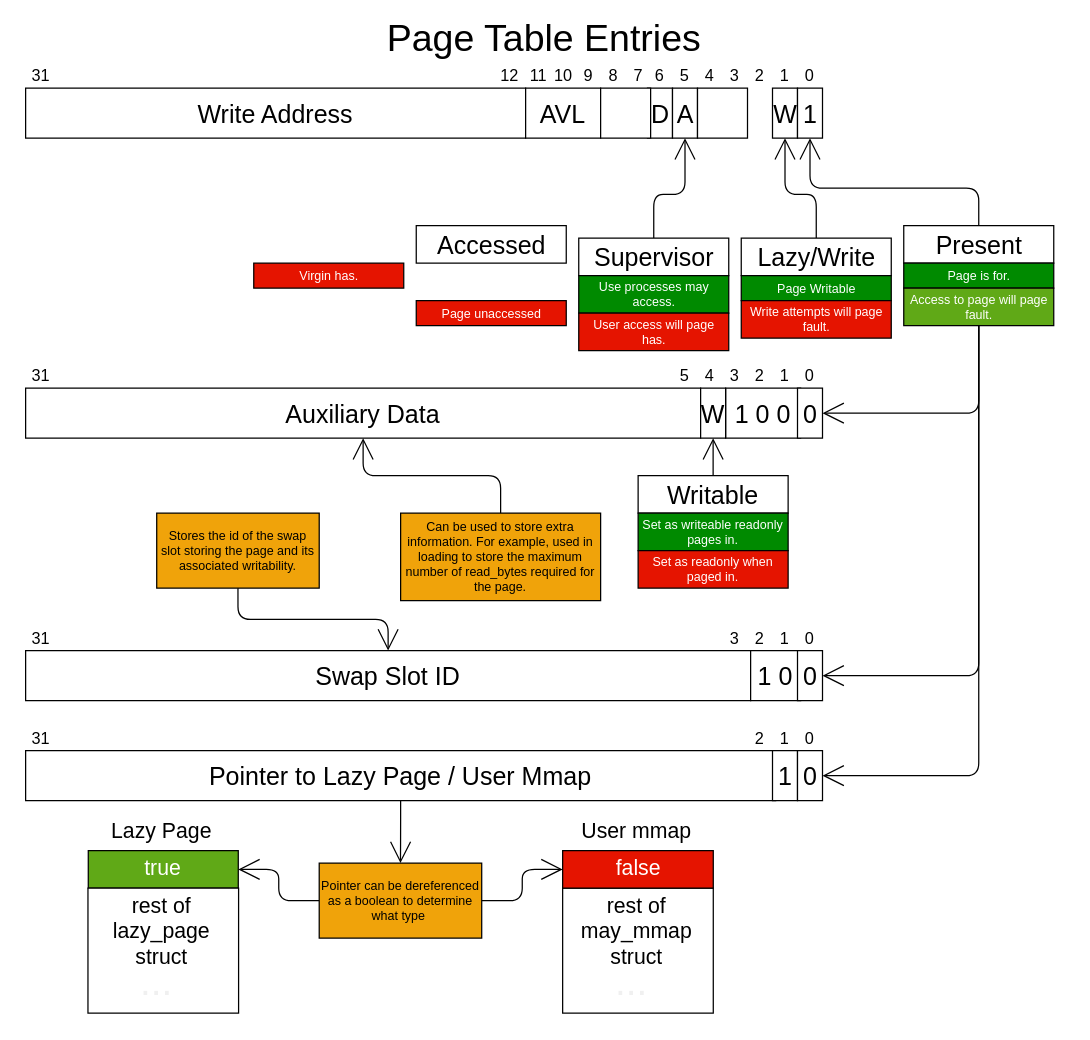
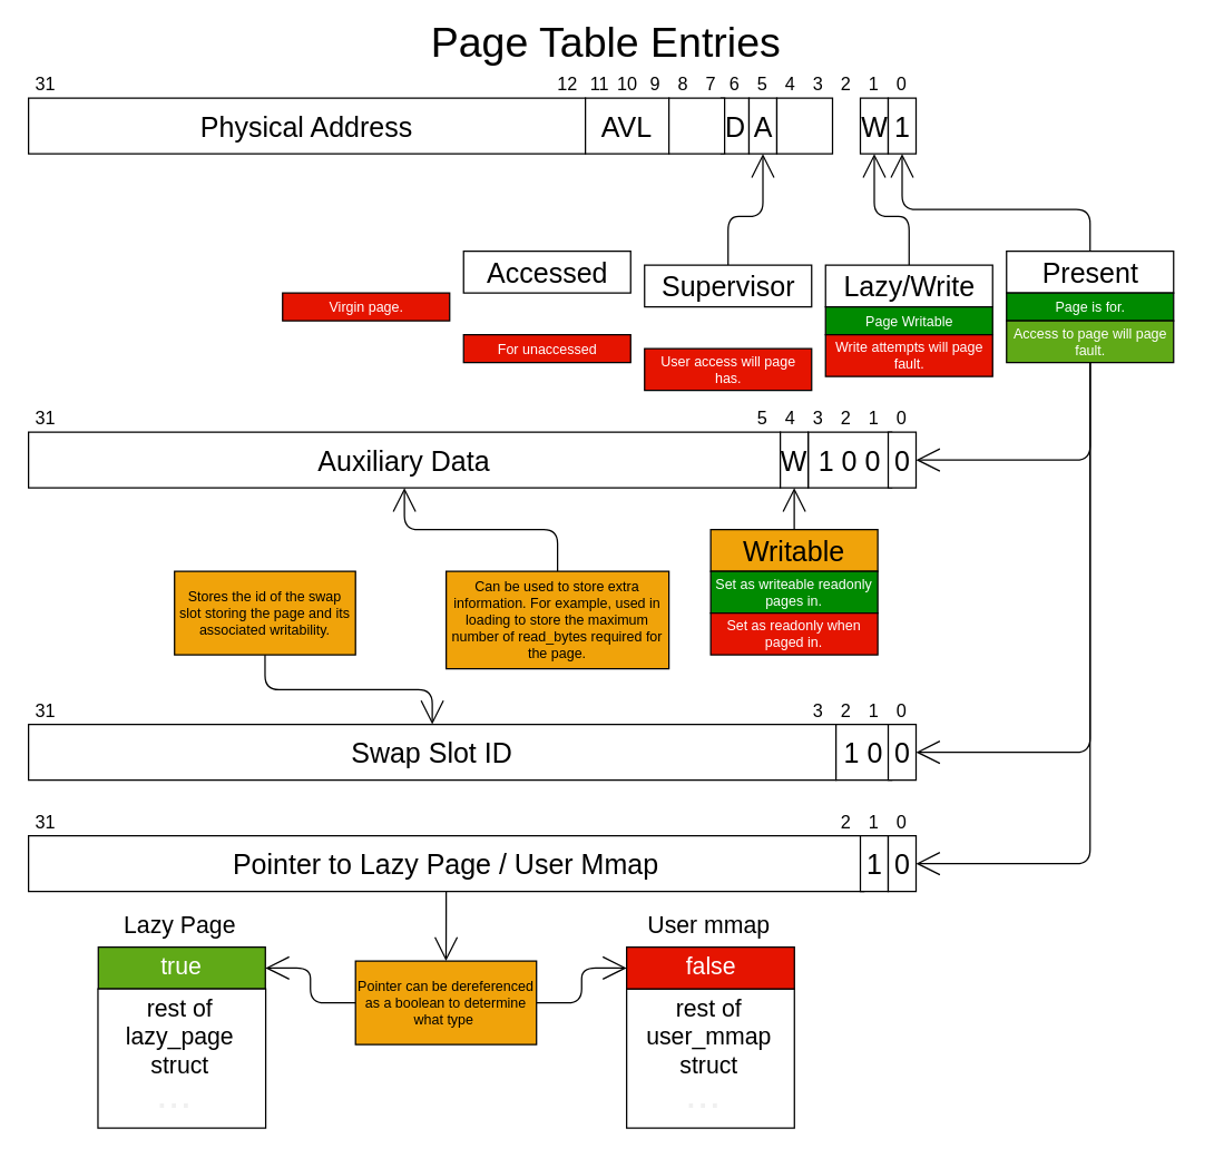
- <mxCell id="2" value="Write Address" style="rounded=0;whiteSpace=wrap;html=1;fontSize=20;align=center;" parent="1" vertex="1"><mxGeometry x="20" y="70" width="400" height="40" as="geometry" /></mxCell>
+ <mxCell id="2" value="Physical Address" style="rounded=0;whiteSpace=wrap;html=1;fontSize=20;align=center;" parent="1" vertex="1"><mxGeometry x="20" y="70" width="400" height="40" as="geometry" /></mxCell>
- <mxCell id="23" value="Virgin has." style="rounded=0;whiteSpace=wrap;html=1;fontSize=10;align=center;fillColor=#e51400;fontColor=#ffffff;" parent="22" vertex="1"><mxGeometry y="50" width="120" height="20" as="geometry" /></mxCell>
+ <mxCell id="23" value="Virgin page." style="rounded=0;whiteSpace=wrap;html=1;fontSize=10;align=center;fillColor=#e51400;fontColor=#ffffff;" parent="22" vertex="1"><mxGeometry y="50" width="120" height="20" as="geometry" /></mxCell>
- <mxCell id="26" value="Use processes may access." style="rounded=0;whiteSpace=wrap;html=1;fontSize=10;align=center;fillColor=#008a00;fontColor=#ffffff;" parent="24" vertex="1"><mxGeometry y="30" width="120" height="30" as="geometry" /></mxCell>
- <mxCell id="13" value="Page unaccessed" style="rounded=0;whiteSpace=wrap;html=1;fontSize=10;align=center;fillColor=#e51400;fontColor=#ffffff;" parent="11" vertex="1"><mxGeometry y="60" width="120" height="20" as="geometry" /></mxCell>
+ <mxCell id="13" value="For unaccessed" style="rounded=0;whiteSpace=wrap;html=1;fontSize=10;align=center;fillColor=#e51400;fontColor=#ffffff;" parent="11" vertex="1"><mxGeometry y="60" width="120" height="20" as="geometry" /></mxCell>
- <mxCell id="77" value="Writable" style="rounded=0;whiteSpace=wrap;html=1;fontSize=20;align=center;" parent="76" vertex="1"><mxGeometry width="120" height="30" as="geometry" /></mxCell>
+ <mxCell id="77" value="Writable" style="rounded=0;whiteSpace=wrap;html=1;fontSize=20;align=center;fillColor=#f0a30a;" parent="76" vertex="1"><mxGeometry width="120" height="30" as="geometry" /></mxCell>
- <mxCell id="92" value="rest of may_mmap struct" style="text;html=1;strokeColor=none;fillColor=none;align=center;verticalAlign=middle;whiteSpace=wrap;rounded=0;fontSize=17;" parent="1" vertex="1"><mxGeometry x="449.62" y="730" width="118" height="30" as="geometry" /></mxCell>
+ <mxCell id="92" value="rest of user_mmap struct" style="text;html=1;strokeColor=none;fillColor=none;align=center;verticalAlign=middle;whiteSpace=wrap;rounded=0;fontSize=17;" parent="1" vertex="1"><mxGeometry x="449.62" y="730" width="118" height="30" as="geometry" /></mxCell>
